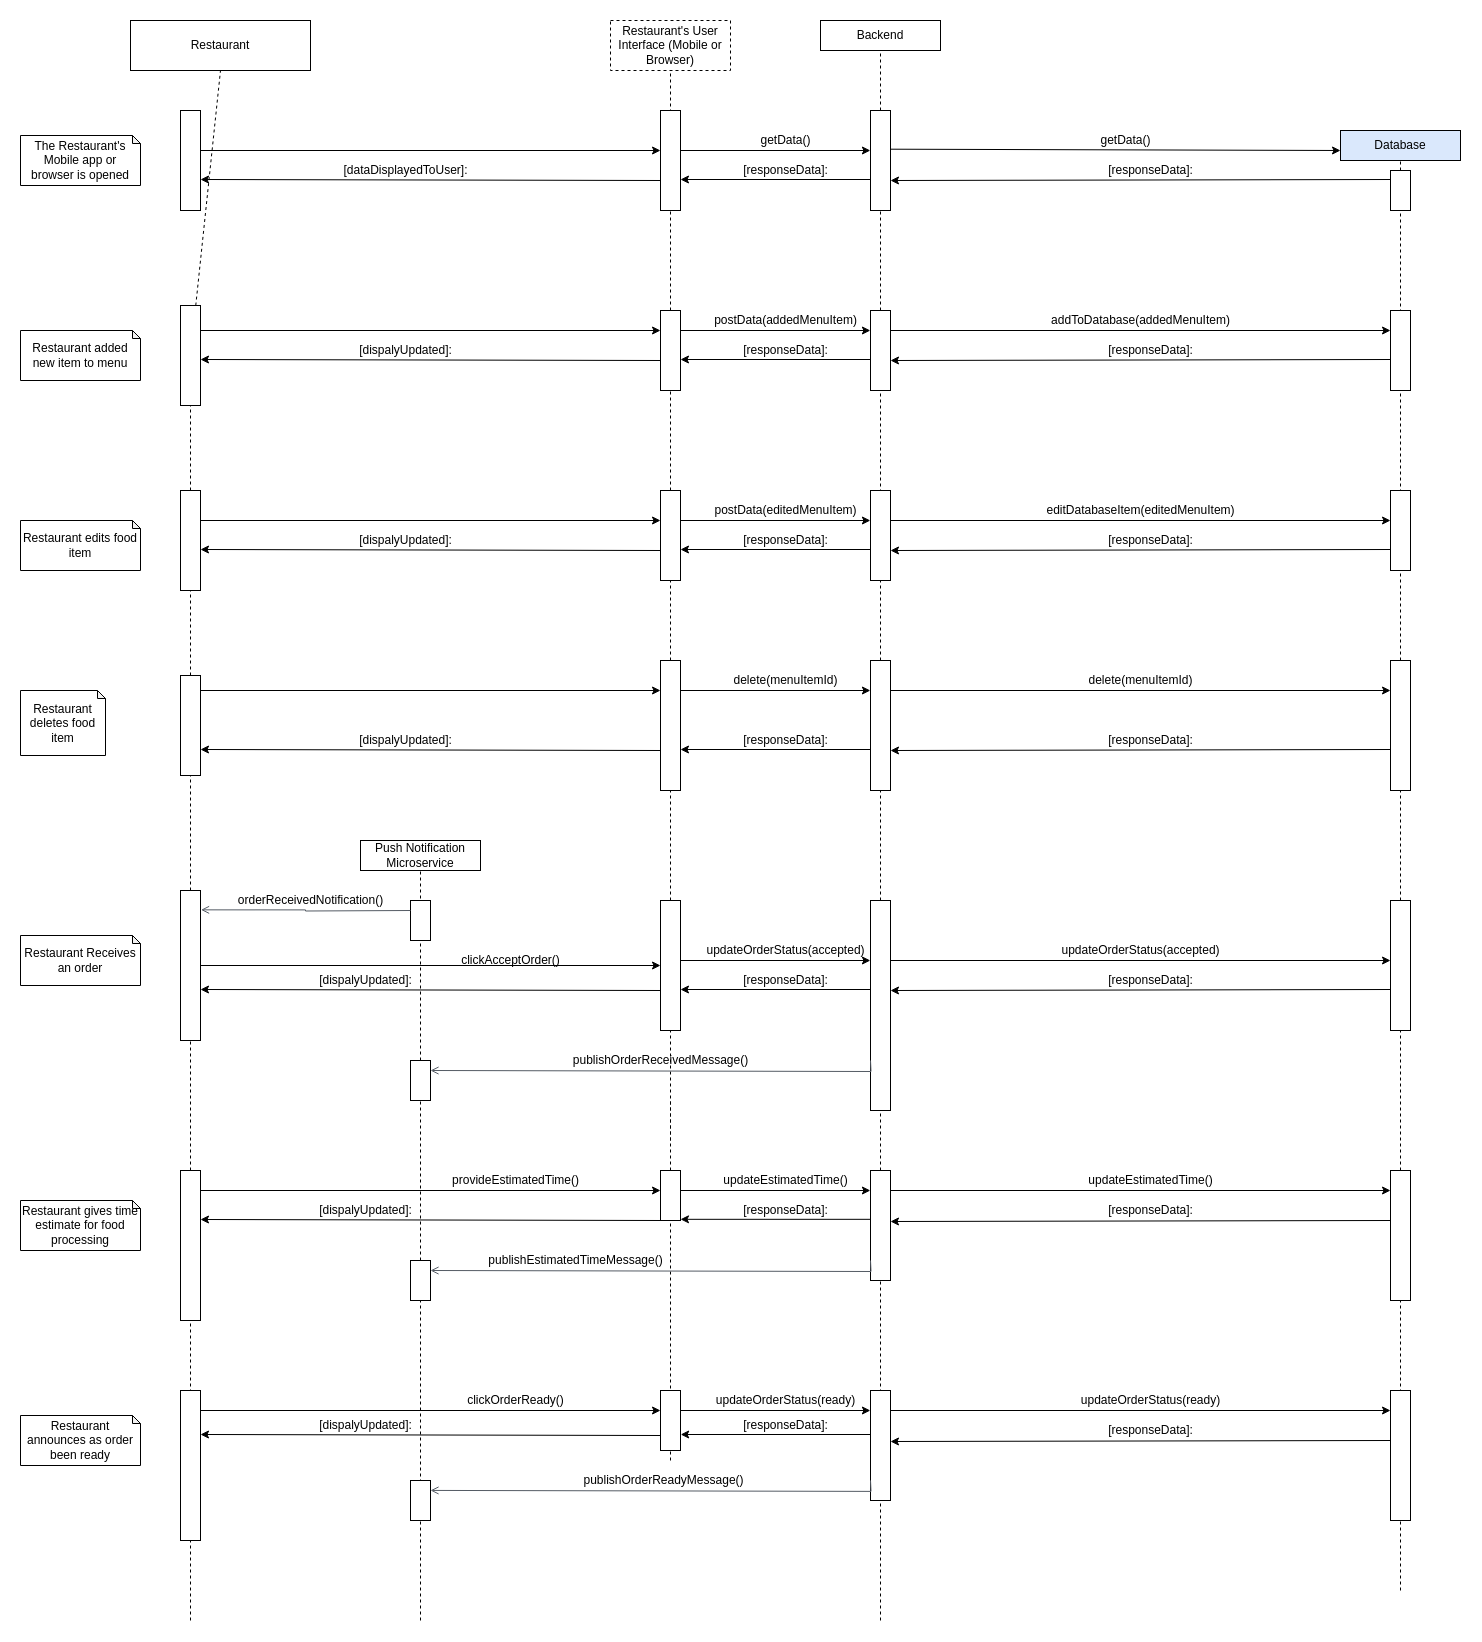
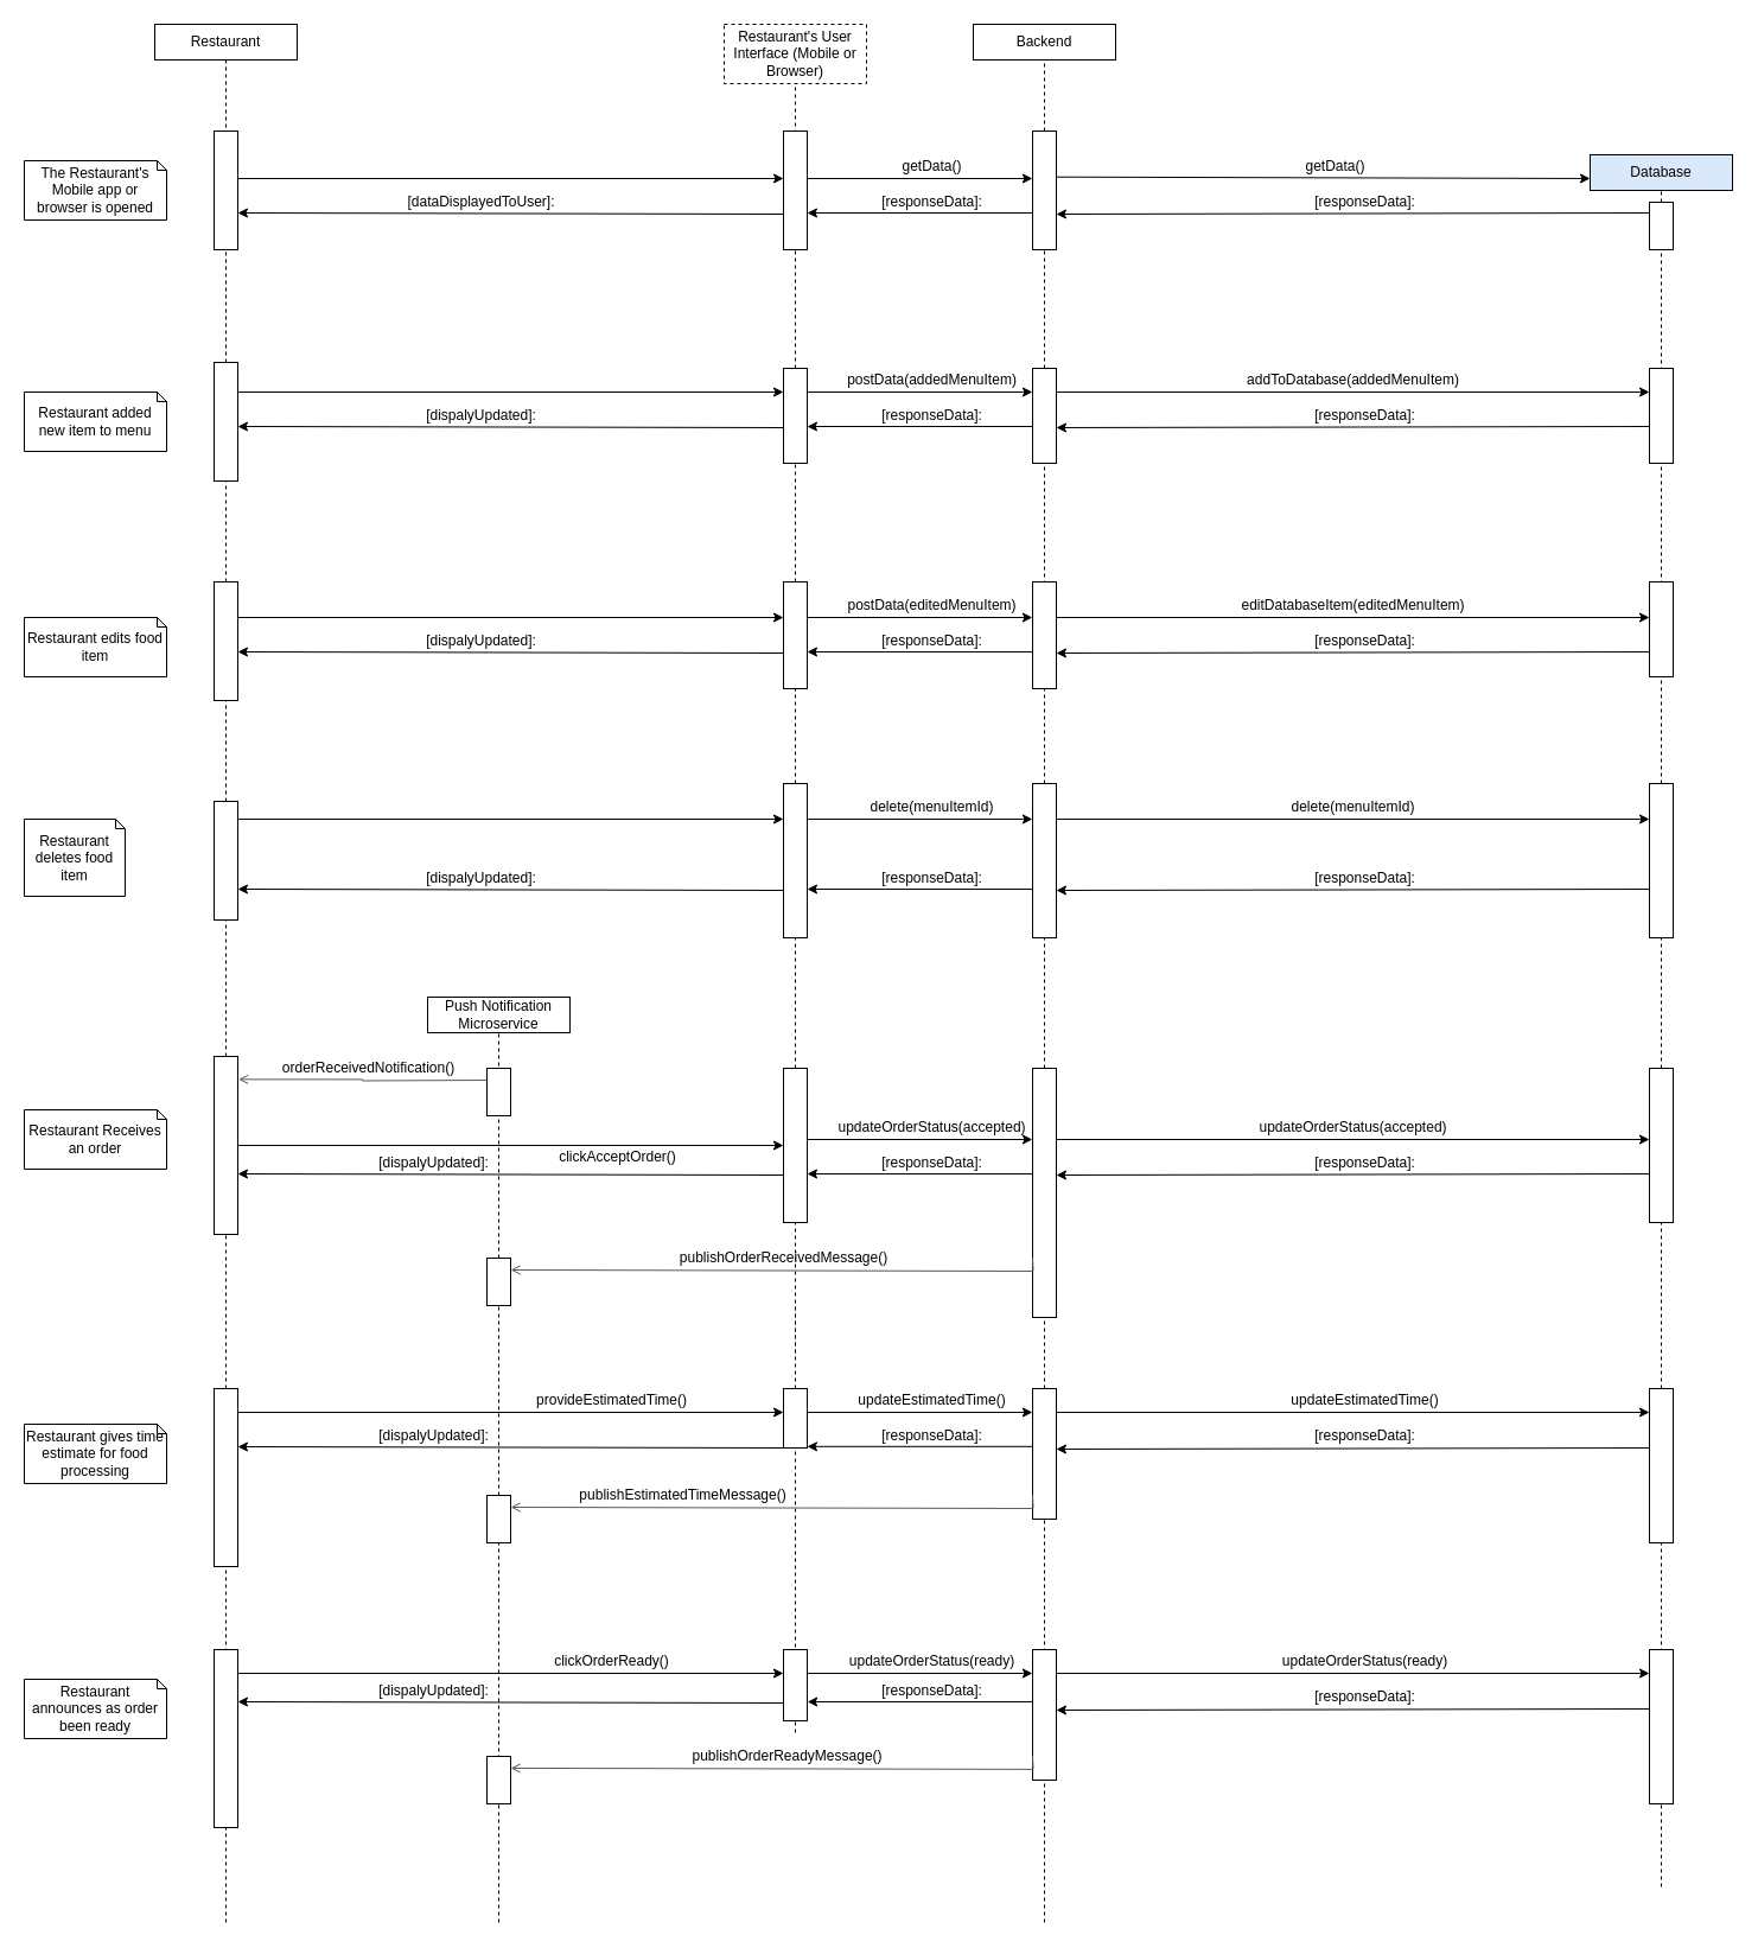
- <mxCell id="2" value="Restaurant" style="rounded=0;whiteSpace=wrap;html=1;" parent="1" vertex="1"><mxGeometry x="130" y="20" width="180" height="50" as="geometry" /></mxCell>
+ <mxCell id="2" value="Restaurant" style="rounded=0;whiteSpace=wrap;html=1;" parent="1" vertex="1"><mxGeometry x="130" y="20" width="120" height="30" as="geometry" /></mxCell>
- <mxCell id="83" value="clickAcceptOrder()" style="text;html=1;align=center;verticalAlign=middle;resizable=0;points=[];autosize=1;strokeColor=none;fillColor=none;" parent="1" vertex="1"><mxGeometry x="455" y="950" width="110" height="20" as="geometry" /></mxCell>
+ <mxCell id="83" value="clickAcceptOrder()" style="text;html=1;align=center;verticalAlign=middle;resizable=0;points=[];autosize=1;strokeColor=none;fillColor=none;" parent="1" vertex="1"><mxGeometry x="465" y="965" width="110" height="20" as="geometry" /></mxCell>
